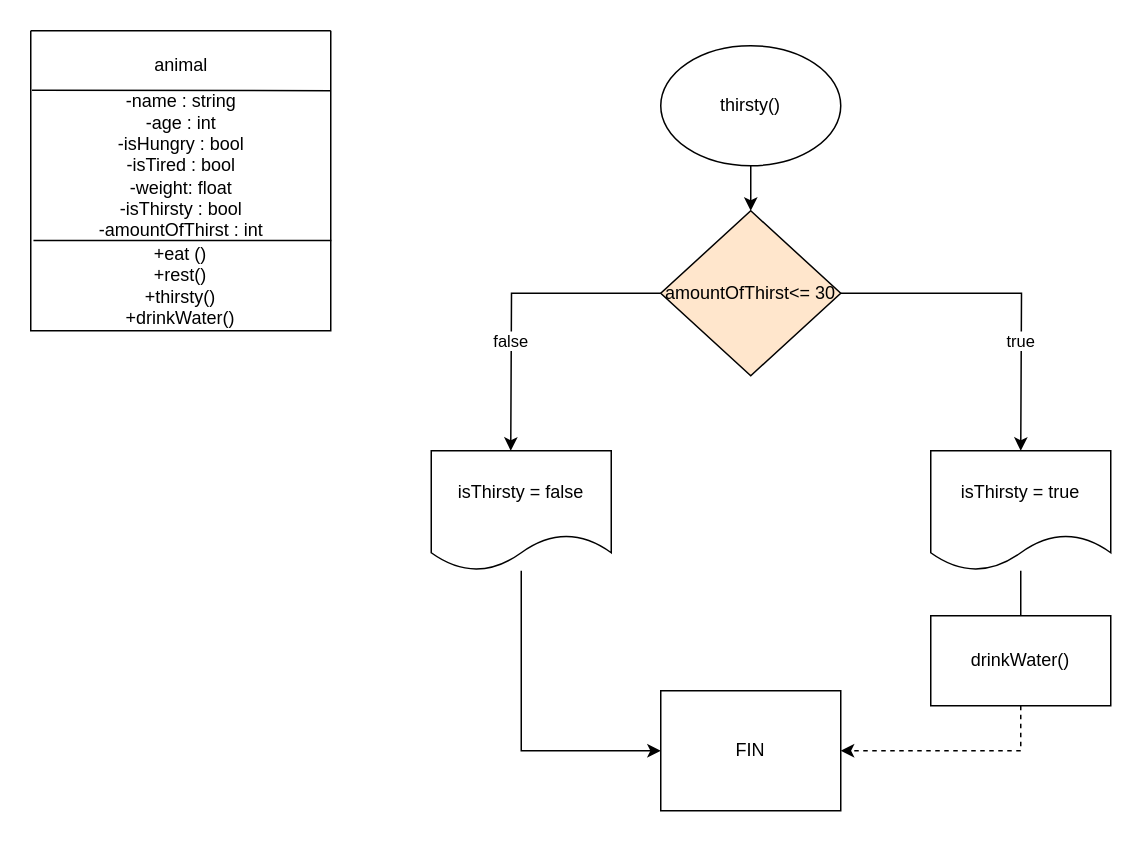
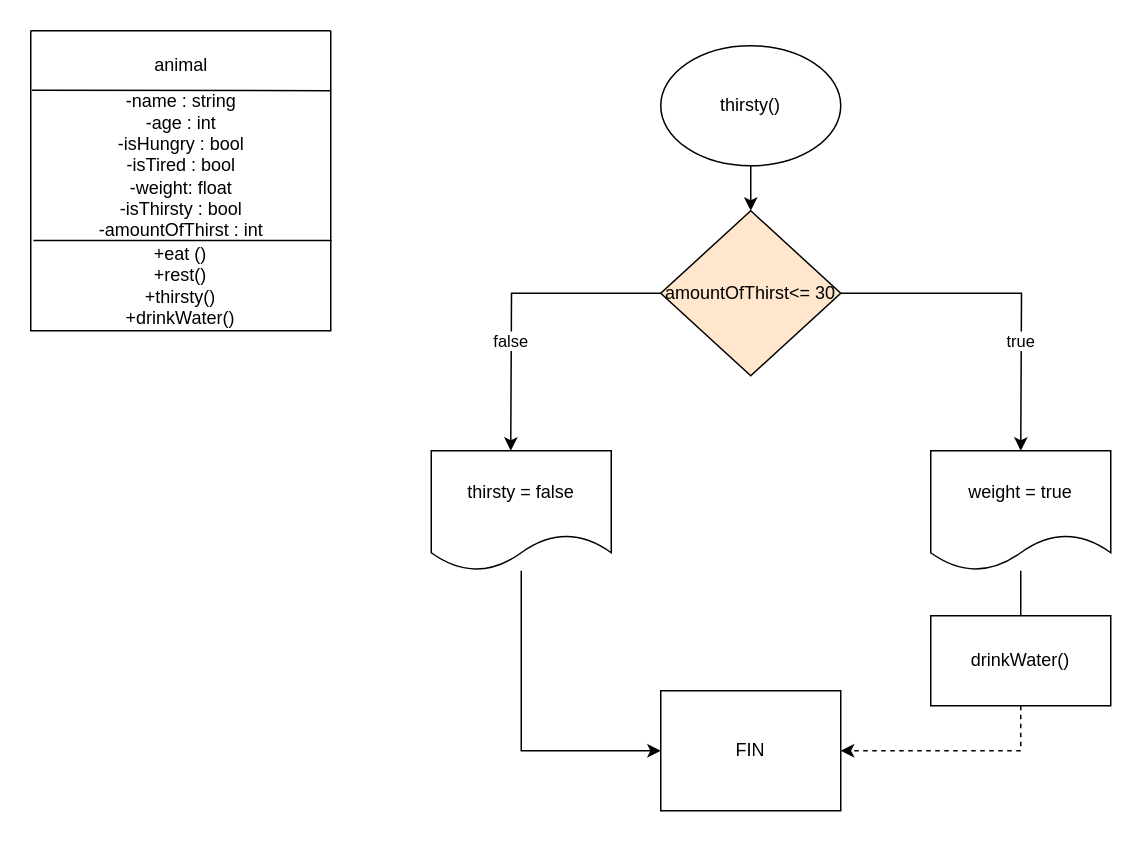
- <mxCell id="18" value="isThirsty = false" style="shape=document;whiteSpace=wrap;html=1;boundedLbl=1;" vertex="1" parent="1"><mxGeometry x="287" y="300" width="120" height="80" as="geometry" /></mxCell>
+ <mxCell id="18" value="thirsty = false" style="shape=document;whiteSpace=wrap;html=1;boundedLbl=1;" vertex="1" parent="1"><mxGeometry x="287" y="300" width="120" height="80" as="geometry" /></mxCell>
- <mxCell id="16" value="isThirsty = true" style="shape=document;whiteSpace=wrap;html=1;boundedLbl=1;" vertex="1" parent="1"><mxGeometry x="620" y="300" width="120" height="80" as="geometry" /></mxCell>
+ <mxCell id="16" value="weight = true" style="shape=document;whiteSpace=wrap;html=1;boundedLbl=1;" vertex="1" parent="1"><mxGeometry x="620" y="300" width="120" height="80" as="geometry" /></mxCell>
